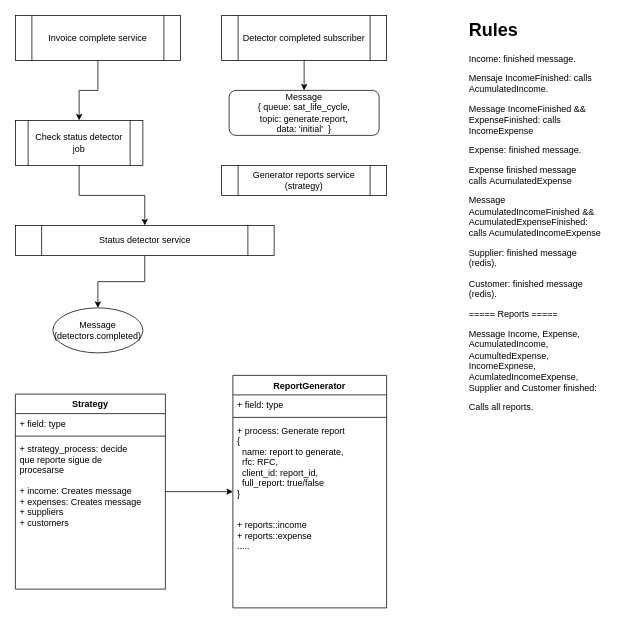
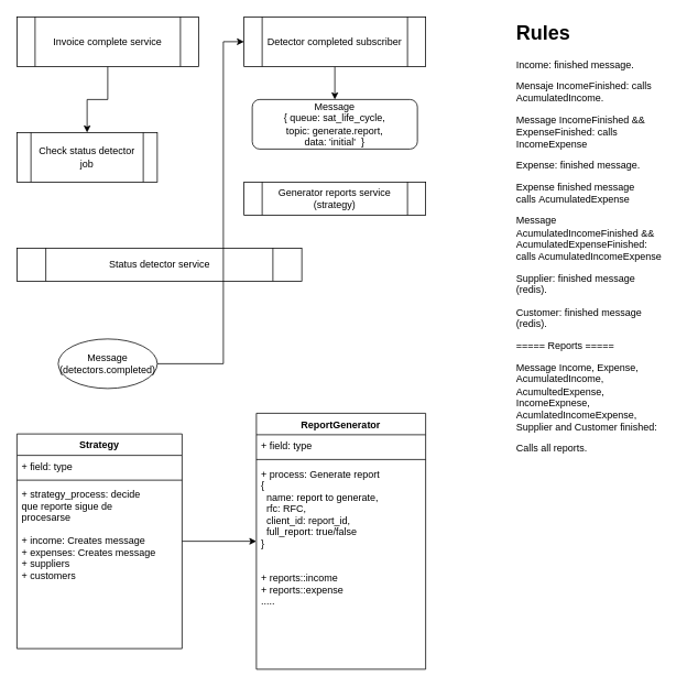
- <mxCell id="4" value="" style="edgeStyle=orthogonalEdgeStyle;rounded=0;orthogonalLoop=1;jettySize=auto;html=1;" edge="1" parent="1" source="5" target="7"><mxGeometry relative="1" as="geometry" /></mxCell>
- <mxCell id="6" value="" style="edgeStyle=orthogonalEdgeStyle;rounded=0;orthogonalLoop=1;jettySize=auto;html=1;" edge="1" parent="1" source="7" target="12"><mxGeometry relative="1" as="geometry" /></mxCell>
+ <mxCell id="11" value="" style="edgeStyle=orthogonalEdgeStyle;rounded=0;orthogonalLoop=1;jettySize=auto;html=1;" edge="1" parent="1" source="12" target="9"><mxGeometry relative="1" as="geometry"><Array as="points"><mxPoint x="270" y="440" /><mxPoint x="270" y="50" /></Array></mxGeometry></mxCell>
